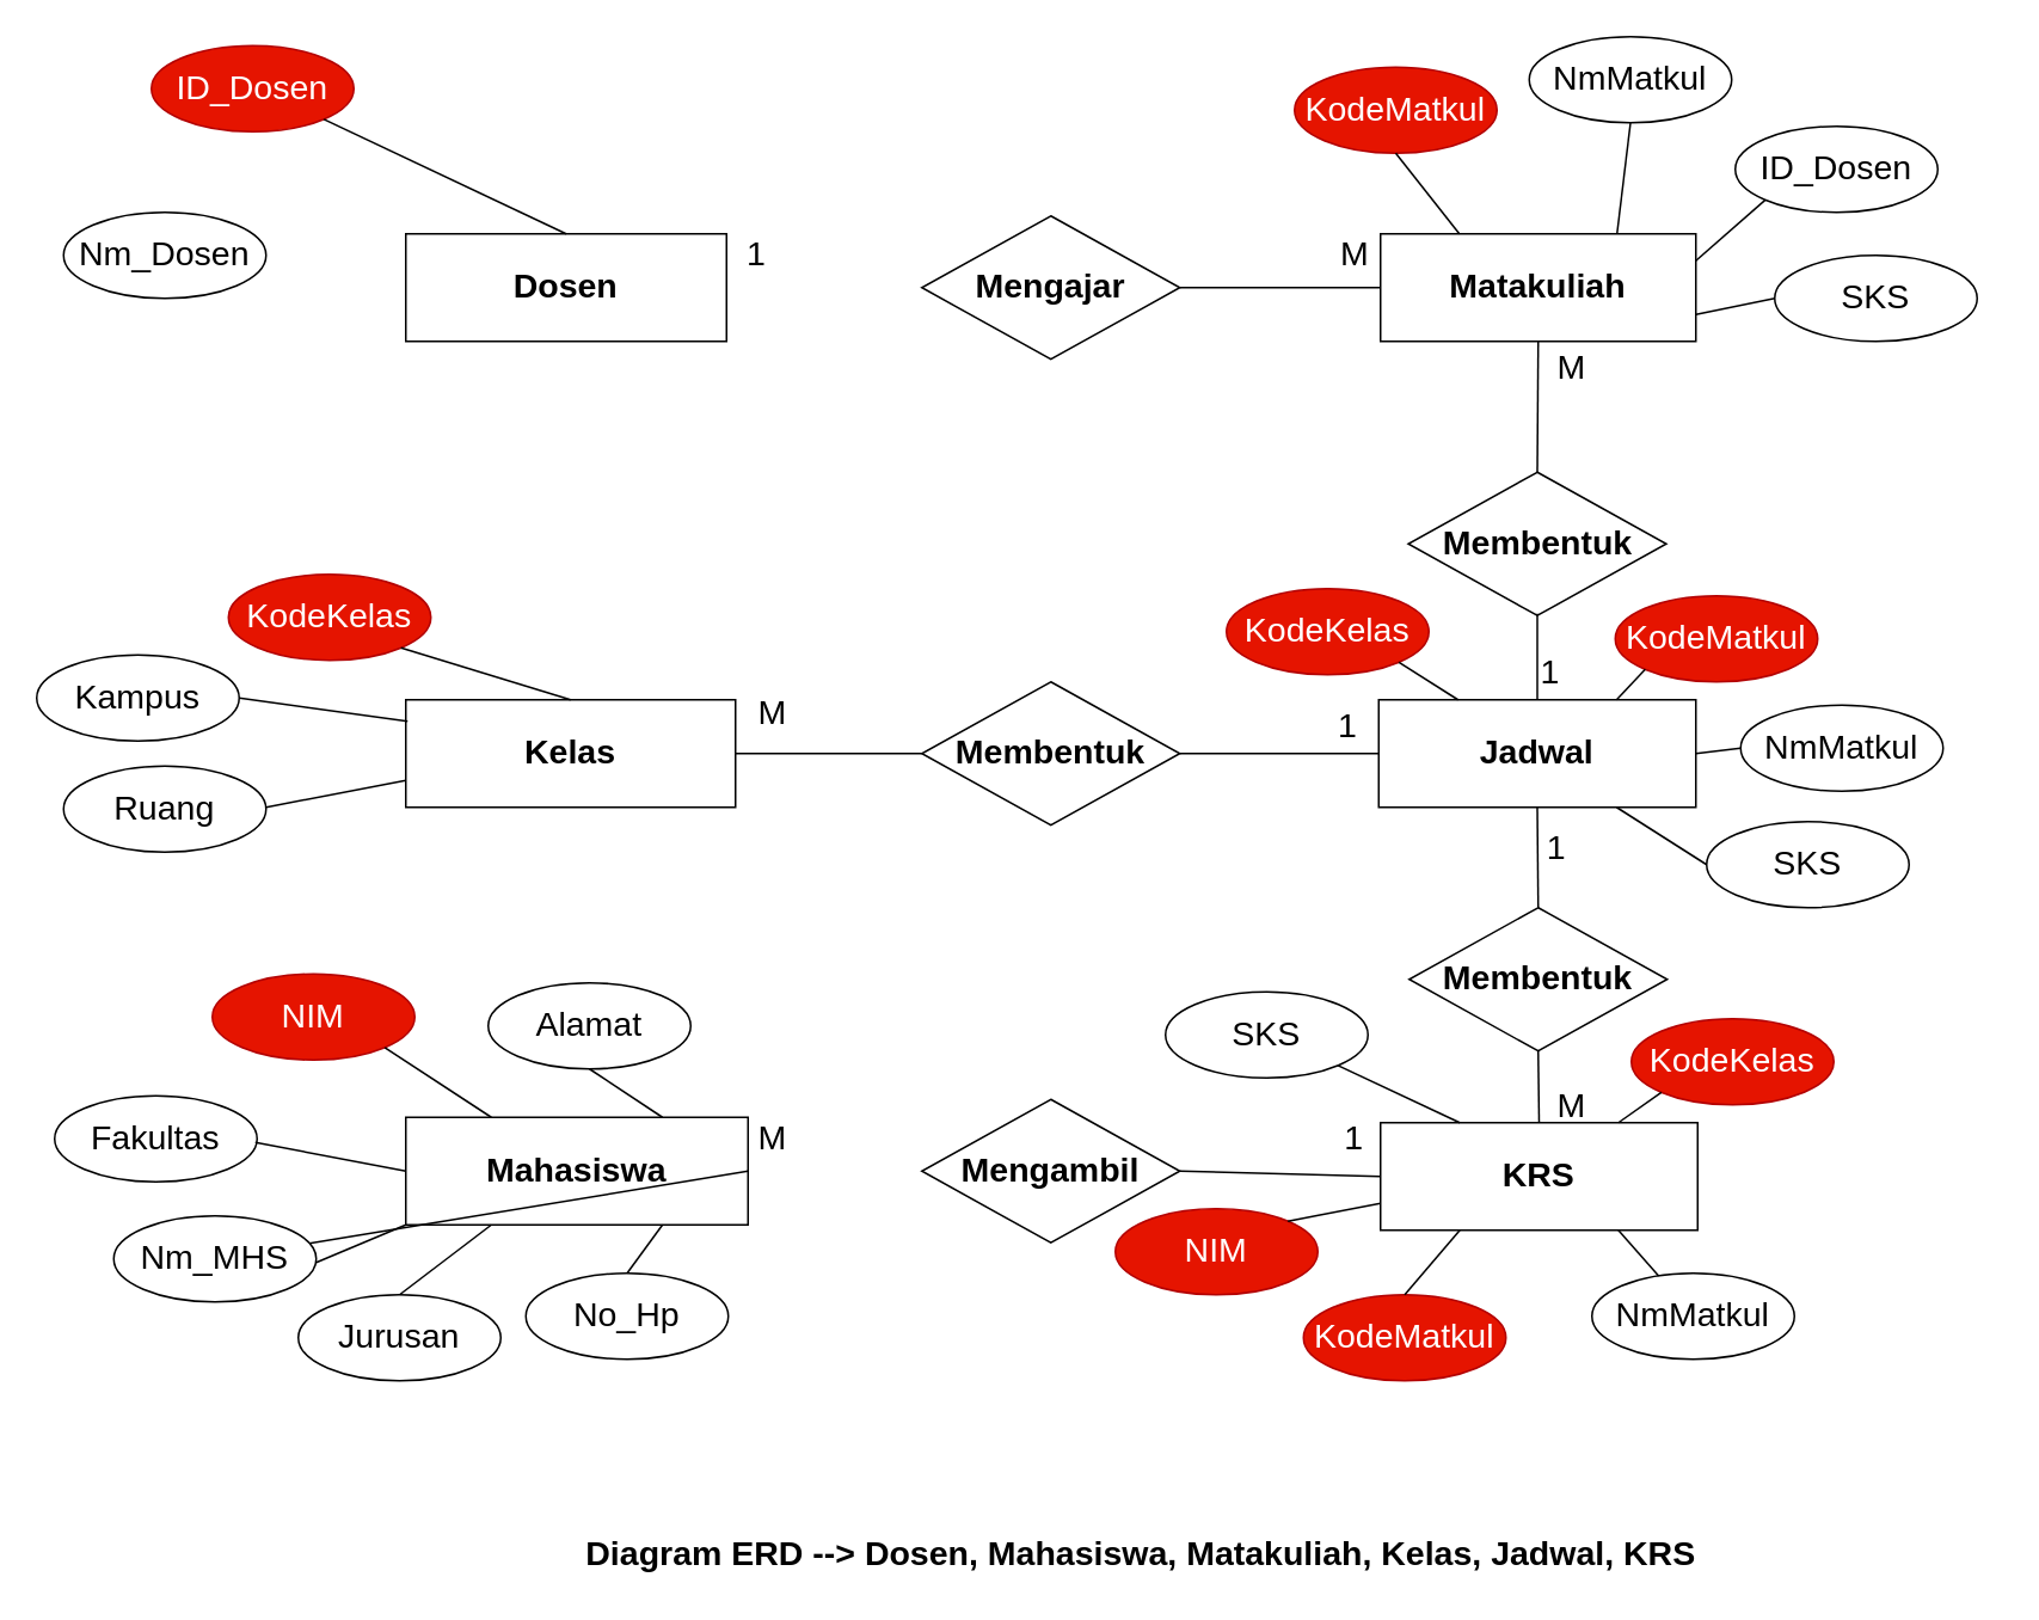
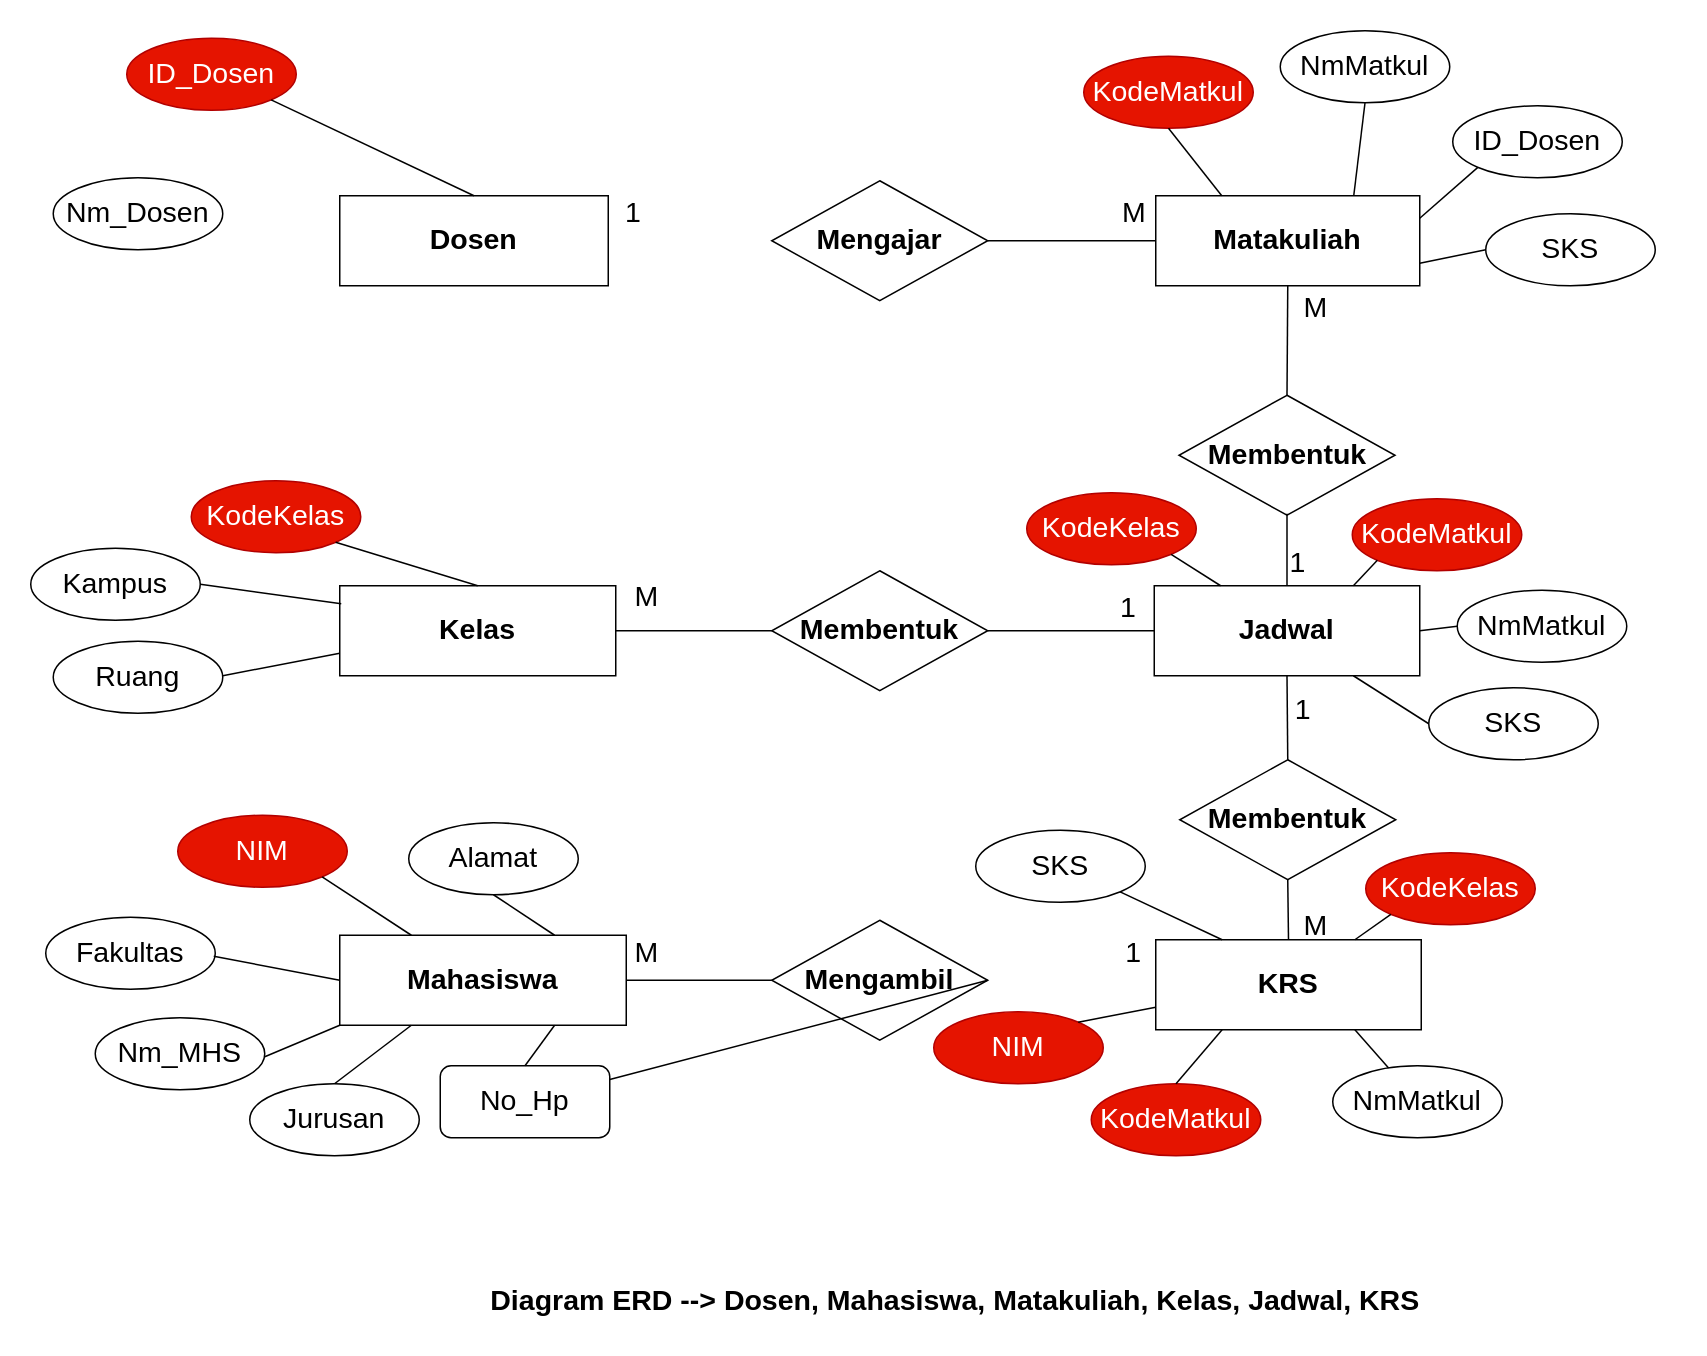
- <mxCell id="25" value="" style="endArrow=none;html=1;strokeColor=#000000;fontSize=19;fontColor=#000000;entryX=0;entryY=0.5;entryDx=0;entryDy=0;exitX=1;exitY=0.5;exitDx=0;exitDy=0;" edge="1" parent="1" source="7" target="10"><mxGeometry width="50" height="50" relative="1" as="geometry"><mxPoint x="610" y="484" as="sourcePoint" /><mxPoint x="660" y="434" as="targetPoint" /></mxGeometry></mxCell>
+ <mxCell id="25" value="" style="endArrow=none;html=1;strokeColor=#000000;fontSize=19;fontColor=#000000;exitX=1;exitY=0.5;exitDx=0;exitDy=0;" edge="1" parent="1" source="7" target="21"><mxGeometry width="50" height="50" relative="1" as="geometry"><mxPoint x="610" y="484" as="sourcePoint" /><mxPoint x="660" y="434" as="targetPoint" /></mxGeometry></mxCell>
- <mxCell id="26" value="" style="endArrow=none;html=1;strokeColor=#000000;fontSize=19;fontColor=#000000;exitX=1;exitY=0.5;exitDx=0;exitDy=0;" edge="1" parent="1" source="4" target="18"><mxGeometry width="50" height="50" relative="1" as="geometry"><mxPoint x="610" y="484" as="sourcePoint" /><mxPoint x="660" y="434" as="targetPoint" /></mxGeometry></mxCell>
+ <mxCell id="26" value="" style="endArrow=none;html=1;strokeColor=#000000;fontSize=19;fontColor=#000000;exitX=1;exitY=0.5;exitDx=0;exitDy=0;" edge="1" parent="1" source="4" target="7"><mxGeometry width="50" height="50" relative="1" as="geometry"><mxPoint x="610" y="484" as="sourcePoint" /><mxPoint x="660" y="434" as="targetPoint" /></mxGeometry></mxCell>
- <mxCell id="21" value="No_Hp" style="ellipse;whiteSpace=wrap;html=1;strokeColor=#000000;fontSize=19;fontColor=#000000;fillColor=none;" vertex="1" parent="1"><mxGeometry x="293" y="710" width="113" height="48" as="geometry" /></mxCell>
+ <mxCell id="21" value="No_Hp" style="whiteSpace=wrap;html=1;strokeColor=#000000;fontSize=19;fontColor=#000000;fillColor=none;rounded=1;" vertex="1" parent="1"><mxGeometry x="293" y="710" width="113" height="48" as="geometry" /></mxCell>
